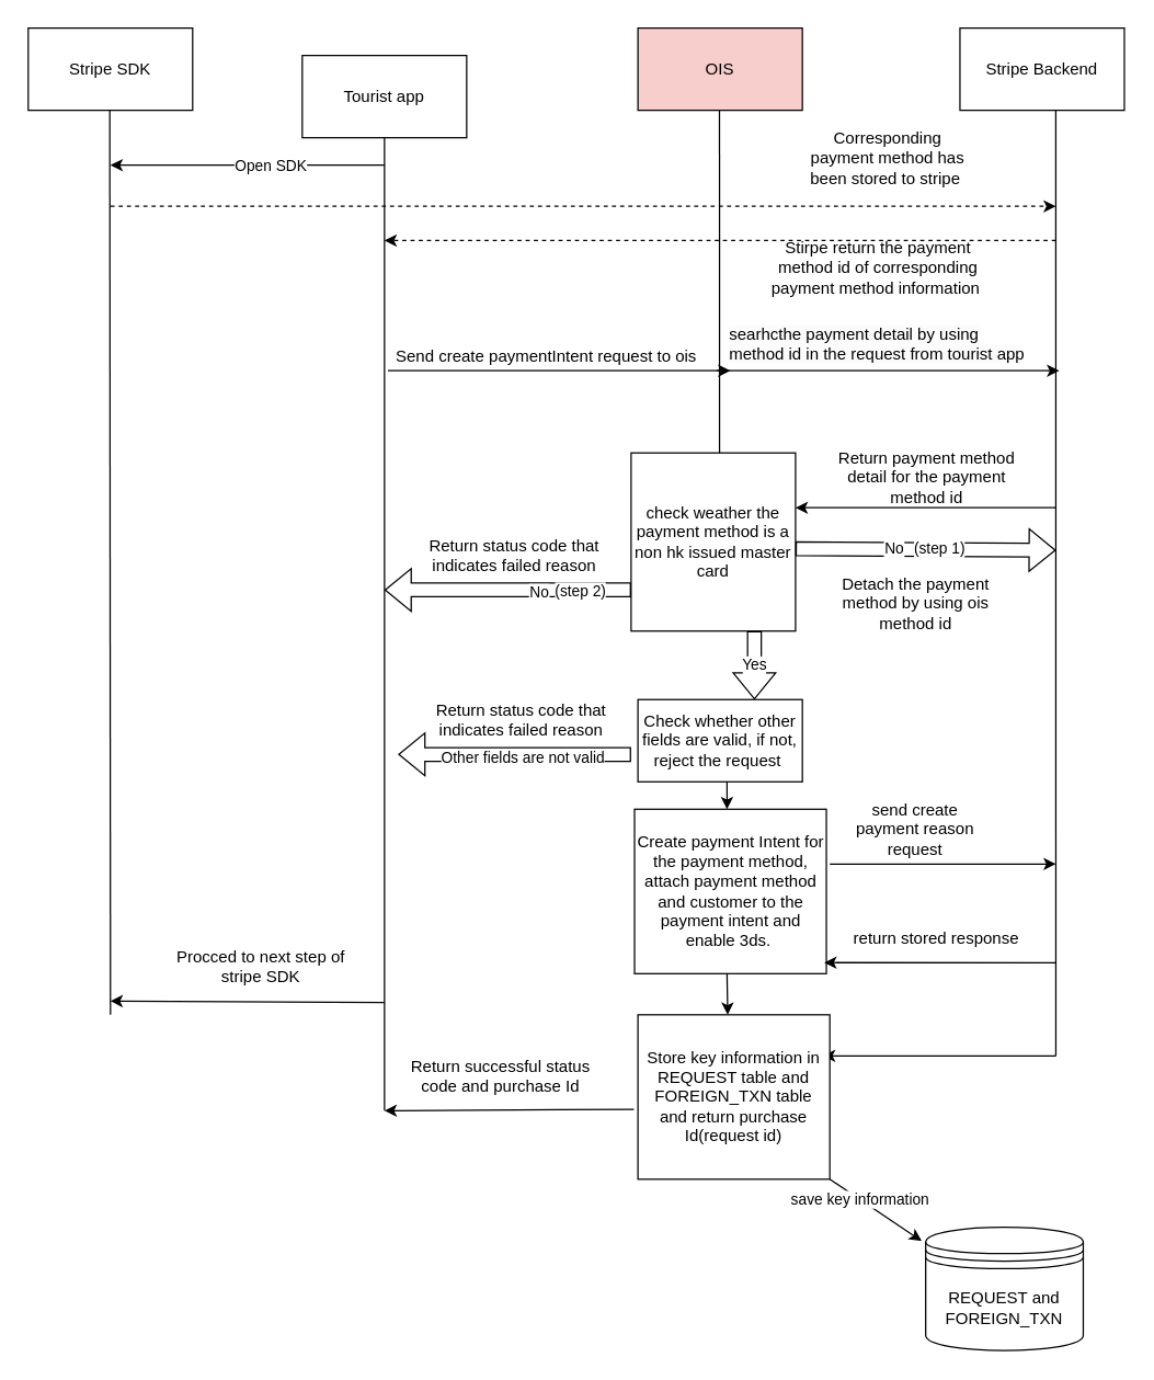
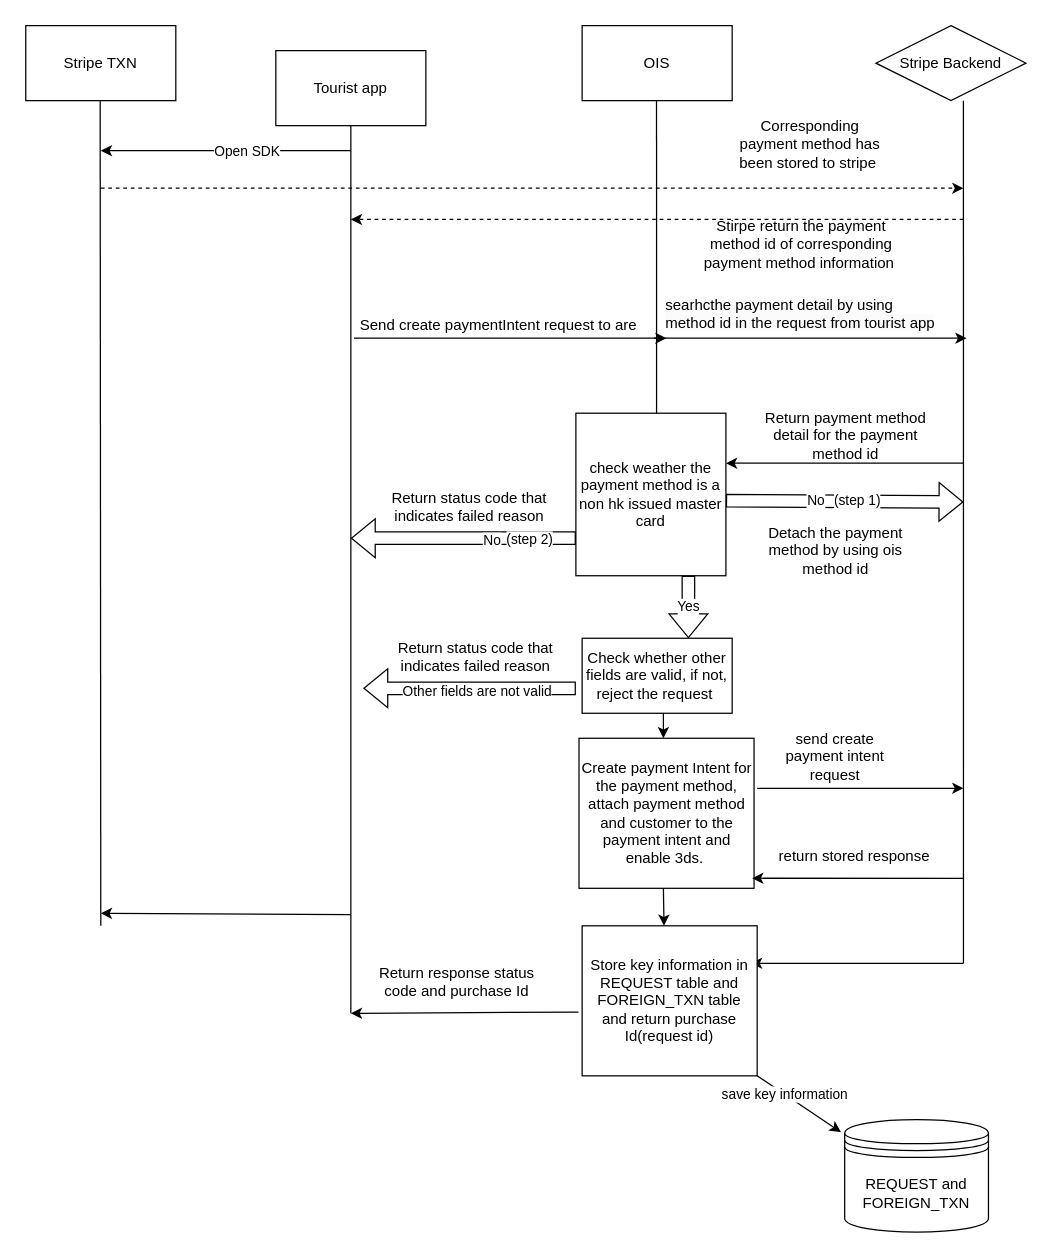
- <mxCell id="9" value="Stripe SDK" style="rounded=0;whiteSpace=wrap;html=1;" parent="1" vertex="1"><mxGeometry x="20" y="20" width="120" height="60" as="geometry" /></mxCell>
+ <mxCell id="9" value="Stripe TXN" style="rounded=0;whiteSpace=wrap;html=1;" parent="1" vertex="1"><mxGeometry x="20" y="20" width="120" height="60" as="geometry" /></mxCell>
- <mxCell id="3" value="OIS" style="rounded=0;whiteSpace=wrap;html=1;fillColor=#f8cecc;" parent="1" vertex="1"><mxGeometry x="465" y="20" width="120" height="60" as="geometry" /></mxCell>
+ <mxCell id="3" value="OIS" style="rounded=0;whiteSpace=wrap;html=1;" parent="1" vertex="1"><mxGeometry x="465" y="20" width="120" height="60" as="geometry" /></mxCell>
- <mxCell id="4" value="Stripe Backend" style="rounded=0;whiteSpace=wrap;html=1;" parent="1" vertex="1"><mxGeometry x="700" y="20" width="120" height="60" as="geometry" /></mxCell>
+ <mxCell id="4" value="Stripe Backend" style="rhombus;whiteSpace=wrap;html=1;" parent="1" vertex="1"><mxGeometry x="700" y="20" width="120" height="60" as="geometry" /></mxCell>
- <mxCell id="11" value="Send create paymentIntent request to ois&amp;nbsp;" style="text;html=1;strokeColor=none;fillColor=none;align=center;verticalAlign=middle;whiteSpace=wrap;rounded=0;" parent="1" vertex="1"><mxGeometry x="280" y="230" width="240" height="60" as="geometry" /></mxCell>
+ <mxCell id="11" value="Send create paymentIntent request to are&amp;nbsp;" style="text;html=1;strokeColor=none;fillColor=none;align=center;verticalAlign=middle;whiteSpace=wrap;rounded=0;" parent="1" vertex="1"><mxGeometry x="280" y="230" width="240" height="60" as="geometry" /></mxCell>
- <mxCell id="36" value="send create payment reason request" style="text;html=1;strokeColor=none;fillColor=none;align=center;verticalAlign=middle;whiteSpace=wrap;rounded=0;" vertex="1" parent="1"><mxGeometry x="616.25" y="590" width="102.5" height="30" as="geometry" /></mxCell>
+ <mxCell id="36" value="send create payment intent request" style="text;html=1;strokeColor=none;fillColor=none;align=center;verticalAlign=middle;whiteSpace=wrap;rounded=0;" vertex="1" parent="1"><mxGeometry x="616.25" y="590" width="102.5" height="30" as="geometry" /></mxCell>
- <mxCell id="42" value="Procced to next step of stripe SDK" style="text;html=1;strokeColor=none;fillColor=none;align=center;verticalAlign=middle;whiteSpace=wrap;rounded=0;" vertex="1" parent="1"><mxGeometry x="120" y="690" width="140" height="30" as="geometry" /></mxCell>
- <mxCell id="41" value="Return successful status code and purchase Id" style="text;html=1;strokeColor=none;fillColor=none;align=center;verticalAlign=middle;whiteSpace=wrap;rounded=0;" vertex="1" parent="1"><mxGeometry x="295" y="770" width="140" height="30" as="geometry" /></mxCell>
+ <mxCell id="41" value="Return response status code and purchase Id" style="text;html=1;strokeColor=none;fillColor=none;align=center;verticalAlign=middle;whiteSpace=wrap;rounded=0;" vertex="1" parent="1"><mxGeometry x="295" y="770" width="140" height="30" as="geometry" /></mxCell>
